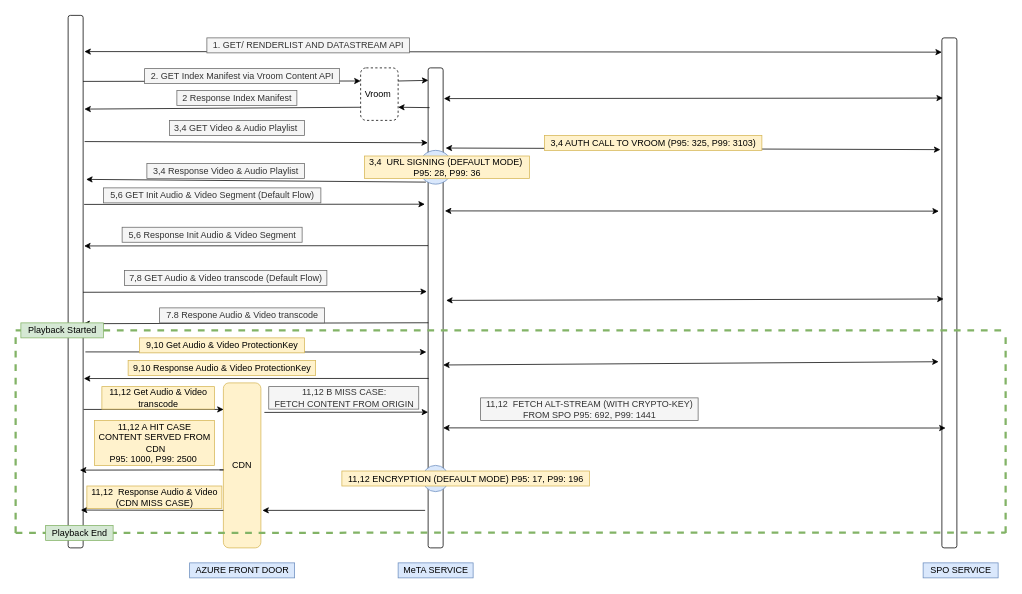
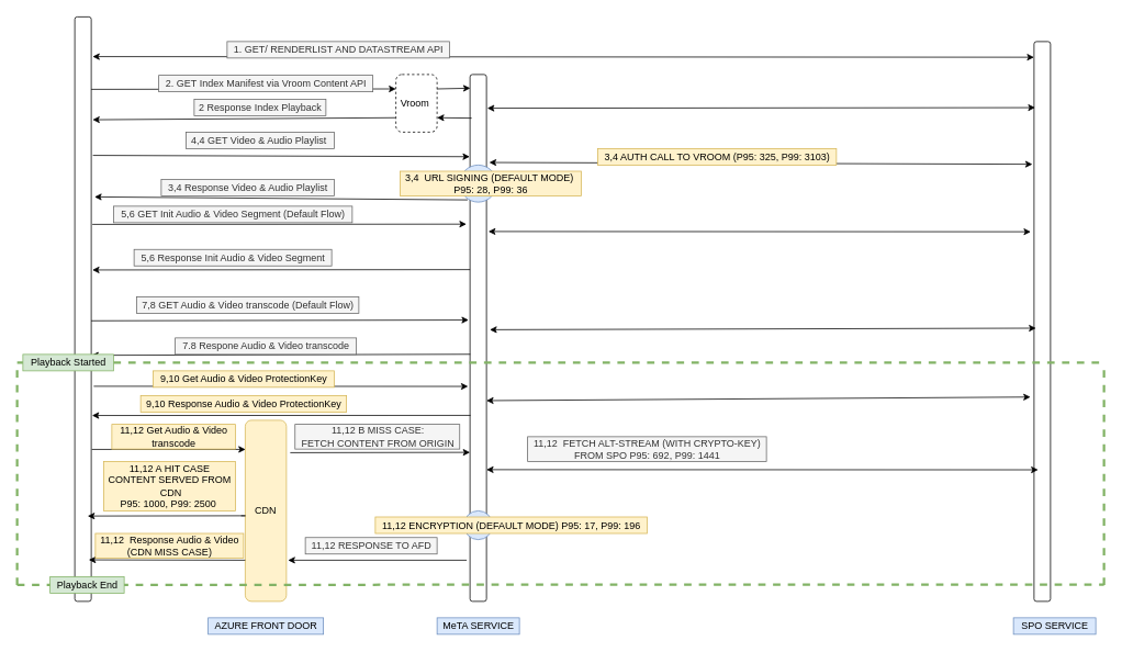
- <mxCell id="11" value="2 Response Index Manifest" style="text;html=1;align=center;verticalAlign=middle;resizable=0;points=[];autosize=1;fillColor=#f5f5f5;strokeColor=#666666;fontColor=#333333;" parent="1" vertex="1"><mxGeometry x="235" y="120" width="160" height="20" as="geometry" /></mxCell>
+ <mxCell id="11" value="2 Response Index Playback" style="text;html=1;align=center;verticalAlign=middle;resizable=0;points=[];autosize=1;fillColor=#f5f5f5;strokeColor=#666666;fontColor=#333333;" parent="1" vertex="1"><mxGeometry x="235" y="120" width="160" height="20" as="geometry" /></mxCell>
- <mxCell id="13" value="3,4 GET Video &amp;amp; Audio Playlist&amp;nbsp;" style="text;html=1;align=center;verticalAlign=middle;resizable=0;points=[];autosize=1;fillColor=#f5f5f5;strokeColor=#666666;fontColor=#333333;" parent="1" vertex="1"><mxGeometry x="225" y="160" width="180" height="20" as="geometry" /></mxCell>
+ <mxCell id="13" value="4,4 GET Video &amp;amp; Audio Playlist&amp;nbsp;" style="text;html=1;align=center;verticalAlign=middle;resizable=0;points=[];autosize=1;fillColor=#f5f5f5;strokeColor=#666666;fontColor=#333333;" parent="1" vertex="1"><mxGeometry x="225" y="160" width="180" height="20" as="geometry" /></mxCell>
+ <mxCell id="52" value="11,12 RESPONSE TO AFD" style="text;html=1;align=center;verticalAlign=middle;resizable=0;points=[];autosize=1;fillColor=#f5f5f5;strokeColor=#666666;fontColor=#333333;" parent="1" vertex="1"><mxGeometry x="370" y="652.5" width="160" height="20" as="geometry" /></mxCell>
